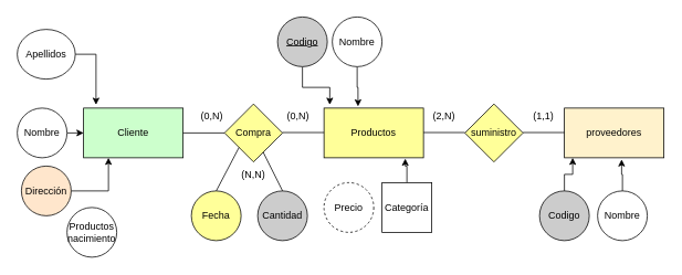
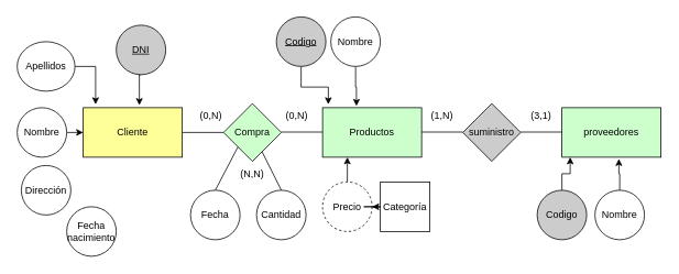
+ <mxCell id="8" value="&lt;u&gt;DNI&lt;/u&gt;" style="ellipse;whiteSpace=wrap;html=1;fillColor=#CCCCCC;" vertex="1" parent="1"><mxGeometry x="140" y="30" width="60" height="60" as="geometry" /></mxCell>
- <mxCell id="6" value="Apellidos" style="ellipse;whiteSpace=wrap;html=1;" vertex="1" parent="1"><mxGeometry x="20" y="35" width="70" height="60" as="geometry" /></mxCell>
+ <mxCell id="6" value="Apellidos" style="ellipse;whiteSpace=wrap;html=1;" vertex="1" parent="1"><mxGeometry x="20" y="50" width="70" height="60" as="geometry" /></mxCell>
+ <mxCell id="7" style="edgeStyle=orthogonalEdgeStyle;rounded=0;orthogonalLoop=1;jettySize=auto;html=1;exitX=0.5;exitY=1;exitDx=0;exitDy=0;entryX=0.567;entryY=-0.05;entryDx=0;entryDy=0;entryPerimeter=0;" edge="1" parent="1" source="8" target="2"><mxGeometry relative="1" as="geometry" /></mxCell>
- <mxCell id="37" value="(2,N)" style="text;html=1;strokeColor=none;fillColor=none;align=center;verticalAlign=middle;whiteSpace=wrap;rounded=0;" vertex="1" parent="1"><mxGeometry x="510" y="130" width="50" height="20" as="geometry" /></mxCell>
+ <mxCell id="37" value="(1,N)" style="text;html=1;strokeColor=none;fillColor=none;align=center;verticalAlign=middle;whiteSpace=wrap;rounded=0;" vertex="1" parent="1"><mxGeometry x="510" y="130" width="50" height="20" as="geometry" /></mxCell>
- <mxCell id="38" value="(1,1)" style="text;html=1;strokeColor=none;fillColor=none;align=center;verticalAlign=middle;whiteSpace=wrap;rounded=0;" vertex="1" parent="1"><mxGeometry x="630" y="130" width="50" height="20" as="geometry" /></mxCell>
+ <mxCell id="38" value="(3,1)" style="text;html=1;strokeColor=none;fillColor=none;align=center;verticalAlign=middle;whiteSpace=wrap;rounded=0;" vertex="1" parent="1"><mxGeometry x="630" y="130" width="50" height="20" as="geometry" /></mxCell>
- <mxCell id="2" value="Cliente" style="rounded=0;whiteSpace=wrap;html=1;fillColor=#CCFFCC;" vertex="1" parent="1"><mxGeometry x="100" y="130" width="120" height="60" as="geometry" /></mxCell>
+ <mxCell id="2" value="Cliente" style="rounded=0;whiteSpace=wrap;html=1;fillColor=#ffff99;" vertex="1" parent="1"><mxGeometry x="100" y="130" width="120" height="60" as="geometry" /></mxCell>
- <mxCell id="10" value="Compra" style="rhombus;whiteSpace=wrap;html=1;fillColor=#FFFF99;" vertex="1" parent="1"><mxGeometry x="270" y="125" width="70" height="70" as="geometry" /></mxCell>
+ <mxCell id="10" value="Compra" style="rhombus;whiteSpace=wrap;html=1;fillColor=#ccffcc;" vertex="1" parent="1"><mxGeometry x="270" y="125" width="70" height="70" as="geometry" /></mxCell>
- <mxCell id="9" value="Productos" style="rounded=0;whiteSpace=wrap;html=1;fillColor=#ffff99;" vertex="1" parent="1"><mxGeometry x="390" y="130" width="120" height="60" as="geometry" /></mxCell>
+ <mxCell id="9" value="Productos" style="rounded=0;whiteSpace=wrap;html=1;fillColor=#CCFFCC;" vertex="1" parent="1"><mxGeometry x="390" y="130" width="120" height="60" as="geometry" /></mxCell>
- <mxCell id="14" value="suministro" style="rhombus;whiteSpace=wrap;html=1;fillColor=#FFFF99;" vertex="1" parent="1"><mxGeometry x="560" y="125" width="70" height="70" as="geometry" /></mxCell>
+ <mxCell id="14" value="suministro" style="rhombus;whiteSpace=wrap;html=1;fillColor=#cccccc;" vertex="1" parent="1"><mxGeometry x="560" y="125" width="70" height="70" as="geometry" /></mxCell>
- <mxCell id="13" value="proveedores" style="rounded=0;whiteSpace=wrap;html=1;fillColor=#fff2cc;" vertex="1" parent="1"><mxGeometry x="680" y="130" width="120" height="60" as="geometry" /></mxCell>
+ <mxCell id="13" value="proveedores" style="rounded=0;whiteSpace=wrap;html=1;fillColor=#CCFFCC;" vertex="1" parent="1"><mxGeometry x="680" y="130" width="120" height="60" as="geometry" /></mxCell>
- <mxCell id="29" style="edgeStyle=orthogonalEdgeStyle;rounded=0;orthogonalLoop=1;jettySize=auto;html=1;entryX=0.817;entryY=1.017;entryDx=0;entryDy=0;entryPerimeter=0;" edge="1" parent="1" source="30" target="9"><mxGeometry relative="1" as="geometry" /></mxCell>
+ <mxCell id="29" style="edgeStyle=orthogonalEdgeStyle;rounded=0;orthogonalLoop=1;jettySize=auto;html=1;" edge="1" parent="1" source="30" target="28"><mxGeometry relative="1" as="geometry" /></mxCell>
+ <mxCell id="27" style="edgeStyle=orthogonalEdgeStyle;rounded=0;orthogonalLoop=1;jettySize=auto;html=1;exitX=0.5;exitY=0;exitDx=0;exitDy=0;entryX=0.25;entryY=1;entryDx=0;entryDy=0;" edge="1" parent="1" source="28" target="9"><mxGeometry relative="1" as="geometry" /></mxCell>
- <mxCell id="12" value="Dirección" style="ellipse;whiteSpace=wrap;html=1;fillColor=#ffe6cc;" vertex="1" parent="1"><mxGeometry x="25" y="200" width="60" height="60" as="geometry" /></mxCell>
+ <mxCell id="12" value="Dirección" style="ellipse;whiteSpace=wrap;html=1;" vertex="1" parent="1"><mxGeometry x="25" y="200" width="60" height="60" as="geometry" /></mxCell>
- <mxCell id="11" style="edgeStyle=orthogonalEdgeStyle;rounded=0;orthogonalLoop=1;jettySize=auto;html=1;entryX=0.25;entryY=1;entryDx=0;entryDy=0;" edge="1" parent="1" source="12" target="2"><mxGeometry relative="1" as="geometry" /></mxCell>
- <mxCell id="15" value="Fecha" style="ellipse;whiteSpace=wrap;html=1;fillColor=#ffff99;" vertex="1" parent="1"><mxGeometry x="230" y="230" width="60" height="60" as="geometry" /></mxCell>
+ <mxCell id="15" value="Fecha" style="ellipse;whiteSpace=wrap;html=1;" vertex="1" parent="1"><mxGeometry x="230" y="230" width="60" height="60" as="geometry" /></mxCell>
- <mxCell id="16" value="Cantidad" style="ellipse;whiteSpace=wrap;html=1;fillColor=#cccccc;" vertex="1" parent="1"><mxGeometry x="310" y="230" width="60" height="60" as="geometry" /></mxCell>
+ <mxCell id="16" value="Cantidad" style="ellipse;whiteSpace=wrap;html=1;" vertex="1" parent="1"><mxGeometry x="310" y="230" width="60" height="60" as="geometry" /></mxCell>
- <mxCell id="40" value="Productos nacimiento" style="ellipse;whiteSpace=wrap;html=1;" vertex="1" parent="1"><mxGeometry x="80" y="250" width="60" height="60" as="geometry" /></mxCell>
+ <mxCell id="40" value="Fecha nacimiento" style="ellipse;whiteSpace=wrap;html=1;" vertex="1" parent="1"><mxGeometry x="80" y="250" width="60" height="60" as="geometry" /></mxCell>
